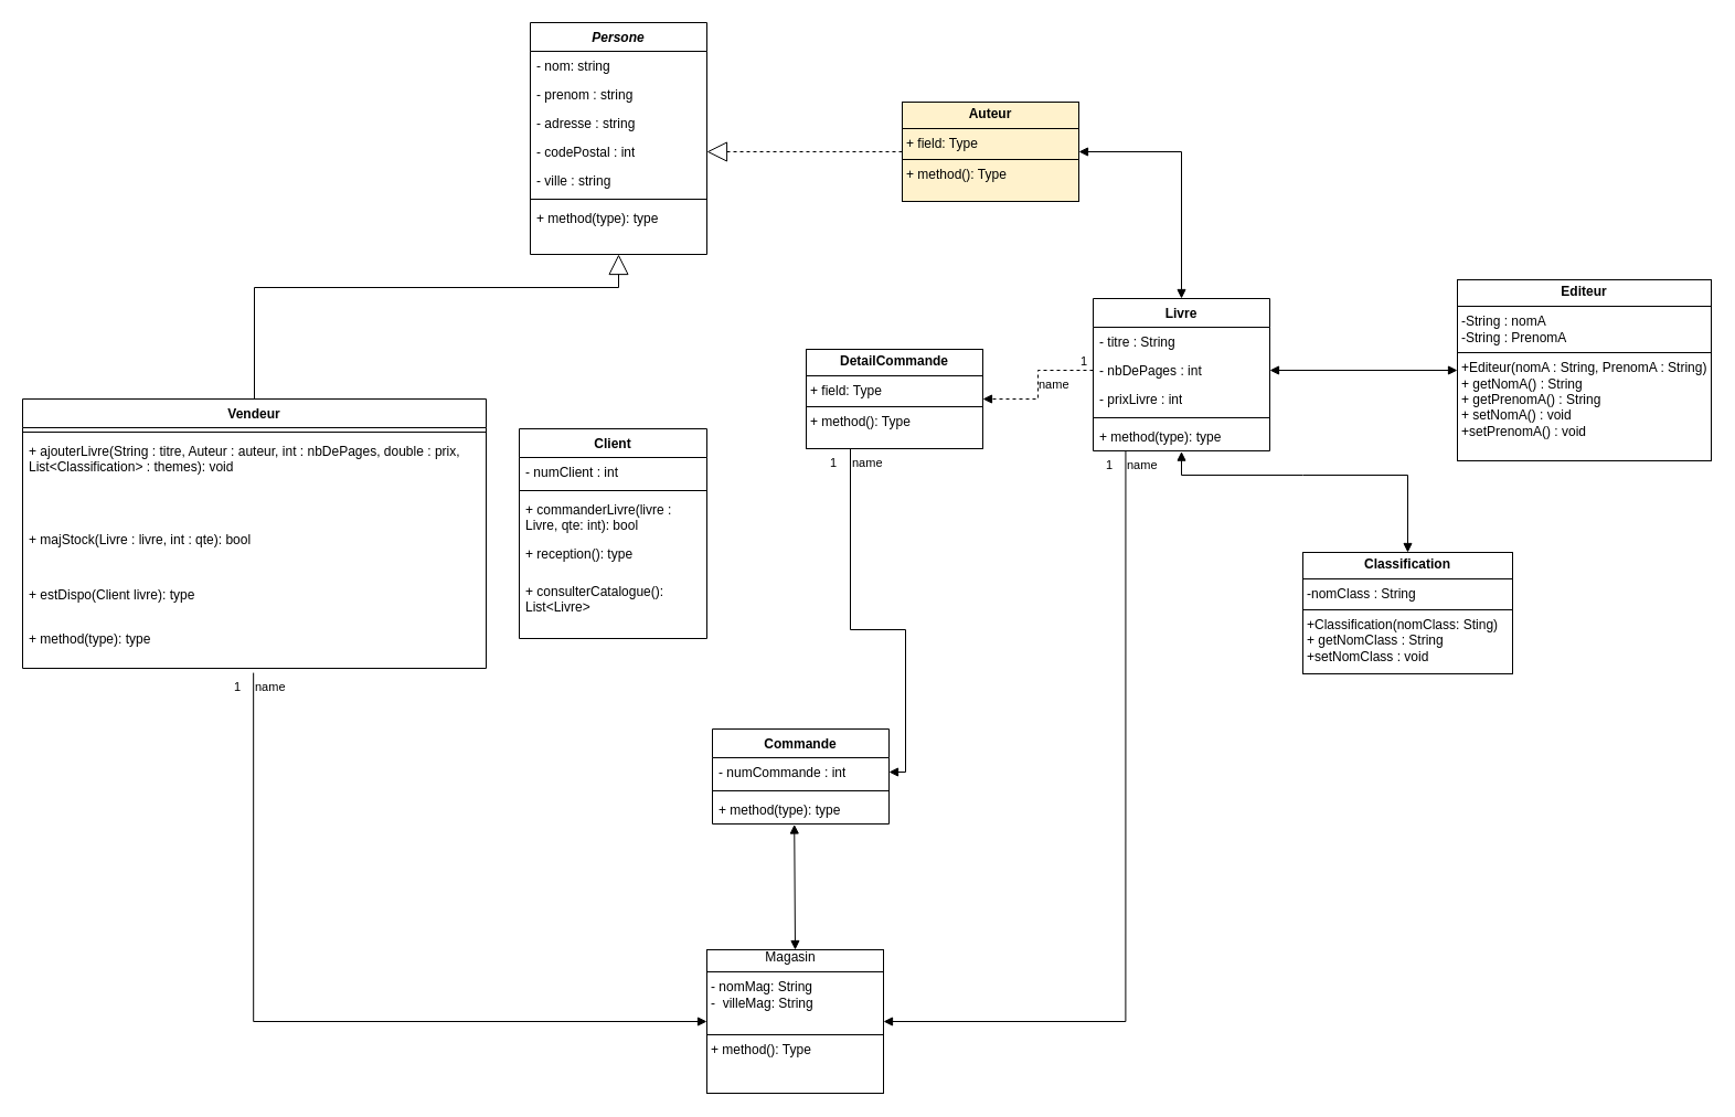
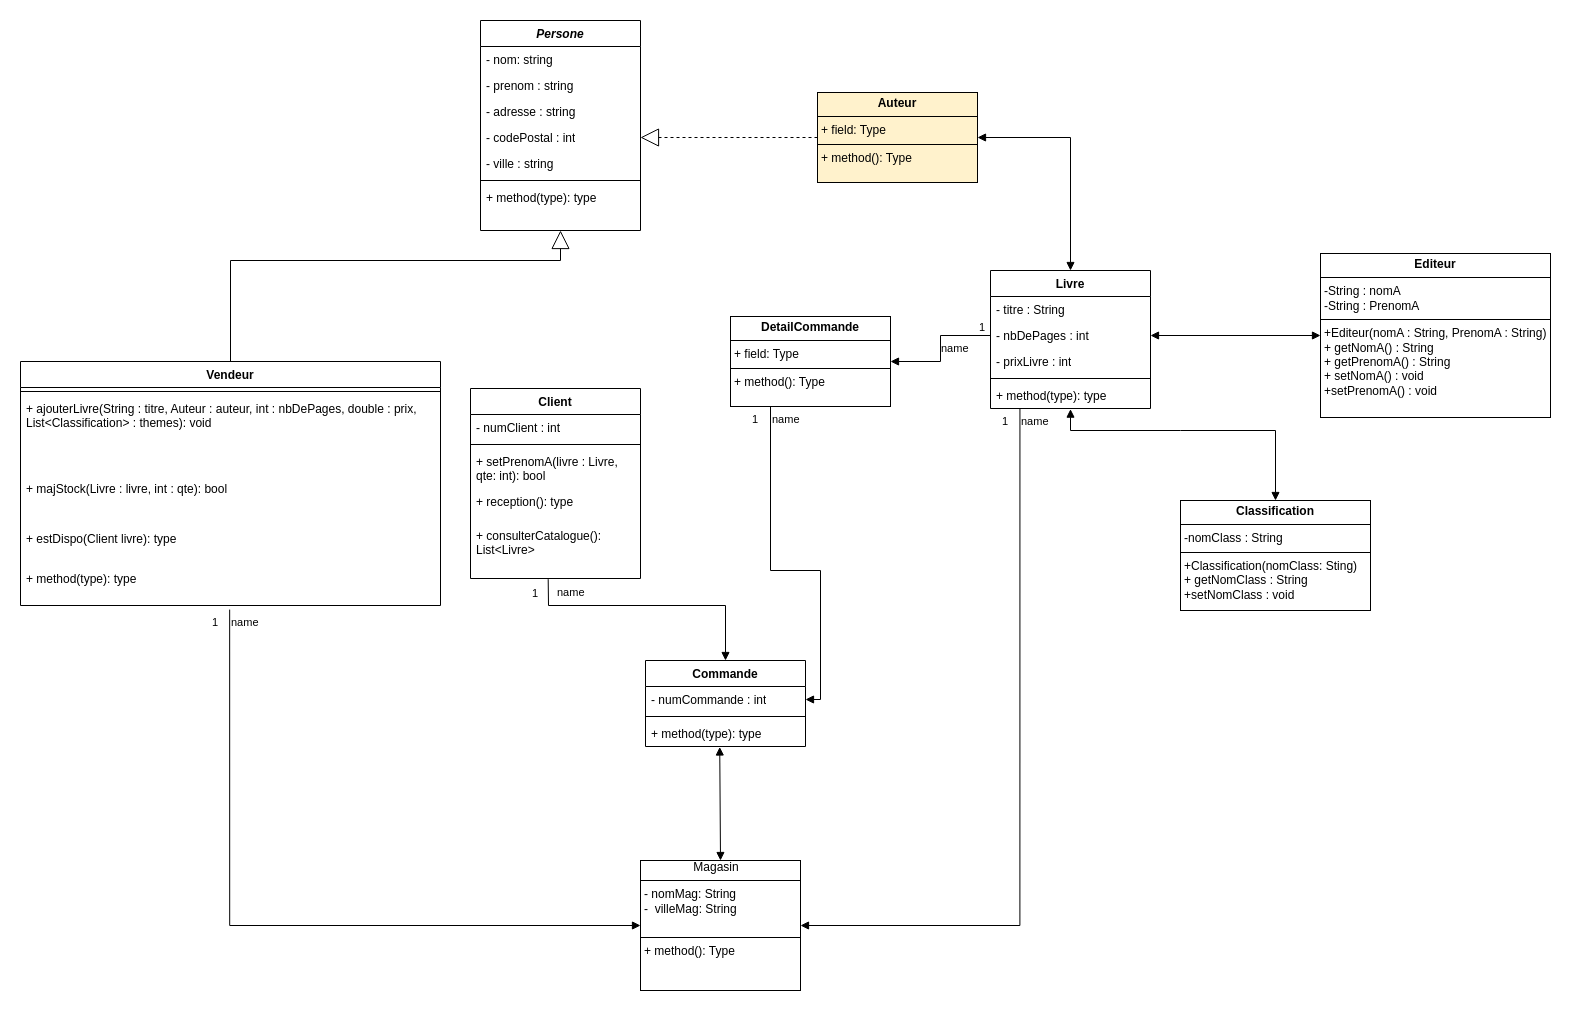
- <mxCell id="44" value="name" style="endArrow=block;endFill=1;html=1;edgeStyle=orthogonalEdgeStyle;align=left;verticalAlign=top;rounded=0;exitX=0;exitY=0.5;exitDx=0;exitDy=0;entryX=1;entryY=0.5;entryDx=0;entryDy=0;dashed=1;" parent="1" source="24" target="41" edge="1"><mxGeometry x="-0.2" y="-1" relative="1" as="geometry"><mxPoint x="790" y="480" as="sourcePoint" /><mxPoint x="870" y="550" as="targetPoint" /><mxPoint as="offset" /></mxGeometry></mxCell>
+ <mxCell id="44" value="name" style="endArrow=block;endFill=1;html=1;edgeStyle=orthogonalEdgeStyle;align=left;verticalAlign=top;rounded=0;exitX=0;exitY=0.5;exitDx=0;exitDy=0;entryX=1;entryY=0.5;entryDx=0;entryDy=0;" parent="1" source="24" target="41" edge="1"><mxGeometry x="-0.2" y="-1" relative="1" as="geometry"><mxPoint x="790" y="480" as="sourcePoint" /><mxPoint x="870" y="550" as="targetPoint" /><mxPoint as="offset" /></mxGeometry></mxCell>
- <mxCell id="13" value="&lt;span style=&quot;color: rgb(0, 0, 0); font-family: Helvetica; font-size: 12px; font-style: normal; font-variant-ligatures: normal; font-variant-caps: normal; letter-spacing: normal; orphans: 2; text-align: left; text-indent: 0px; text-transform: none; widows: 2; word-spacing: 0px; -webkit-text-stroke-width: 0px; white-space: normal; text-decoration-thickness: initial; text-decoration-style: initial; text-decoration-color: initial; float: none; background-color: rgb(255, 255, 255); display: inline !important;&quot;&gt;+ commanderLivre(livre : Livre, qte: int): bool&lt;/span&gt;" style="text;strokeColor=none;fillColor=none;align=left;verticalAlign=top;spacingLeft=4;spacingRight=4;overflow=hidden;rotatable=0;points=[[0,0.5],[1,0.5]];portConstraint=eastwest;whiteSpace=wrap;html=1;" parent="10" vertex="1"><mxGeometry y="60" width="170" height="40" as="geometry" /></mxCell>
+ <mxCell id="13" value="&lt;span style=&quot;color: rgb(0, 0, 0); font-family: Helvetica; font-size: 12px; font-style: normal; font-variant-ligatures: normal; font-variant-caps: normal; letter-spacing: normal; orphans: 2; text-align: left; text-indent: 0px; text-transform: none; widows: 2; word-spacing: 0px; -webkit-text-stroke-width: 0px; white-space: normal; text-decoration-thickness: initial; text-decoration-style: initial; text-decoration-color: initial; float: none; background-color: rgb(255, 255, 255); display: inline !important;&quot;&gt;+ setPrenomA(livre : Livre, qte: int): bool&lt;/span&gt;" style="text;strokeColor=none;fillColor=none;align=left;verticalAlign=top;spacingLeft=4;spacingRight=4;overflow=hidden;rotatable=0;points=[[0,0.5],[1,0.5]];portConstraint=eastwest;whiteSpace=wrap;html=1;" parent="10" vertex="1"><mxGeometry y="60" width="170" height="40" as="geometry" /></mxCell>
+ <mxCell id="32" value="name" style="endArrow=block;endFill=1;html=1;edgeStyle=orthogonalEdgeStyle;align=left;verticalAlign=top;rounded=0;entryX=0.5;entryY=0;entryDx=0;entryDy=0;exitX=0.457;exitY=0.998;exitDx=0;exitDy=0;exitPerimeter=0;" parent="1" source="15" target="28" edge="1"><mxGeometry x="-0.991" y="7" relative="1" as="geometry"><mxPoint x="548" y="580" as="sourcePoint" /><mxPoint x="730" y="645.14" as="targetPoint" /><Array as="points"><mxPoint x="548" y="579" /><mxPoint x="548" y="579" /><mxPoint x="548" y="605" /><mxPoint x="725" y="605" /></Array><mxPoint as="offset" /></mxGeometry></mxCell>
+ <mxCell id="33" value="1" style="edgeLabel;resizable=0;html=1;align=left;verticalAlign=bottom;" parent="32" connectable="0" vertex="1"><mxGeometry x="-1" relative="1" as="geometry"><mxPoint x="-18" y="23" as="offset" /></mxGeometry></mxCell>
